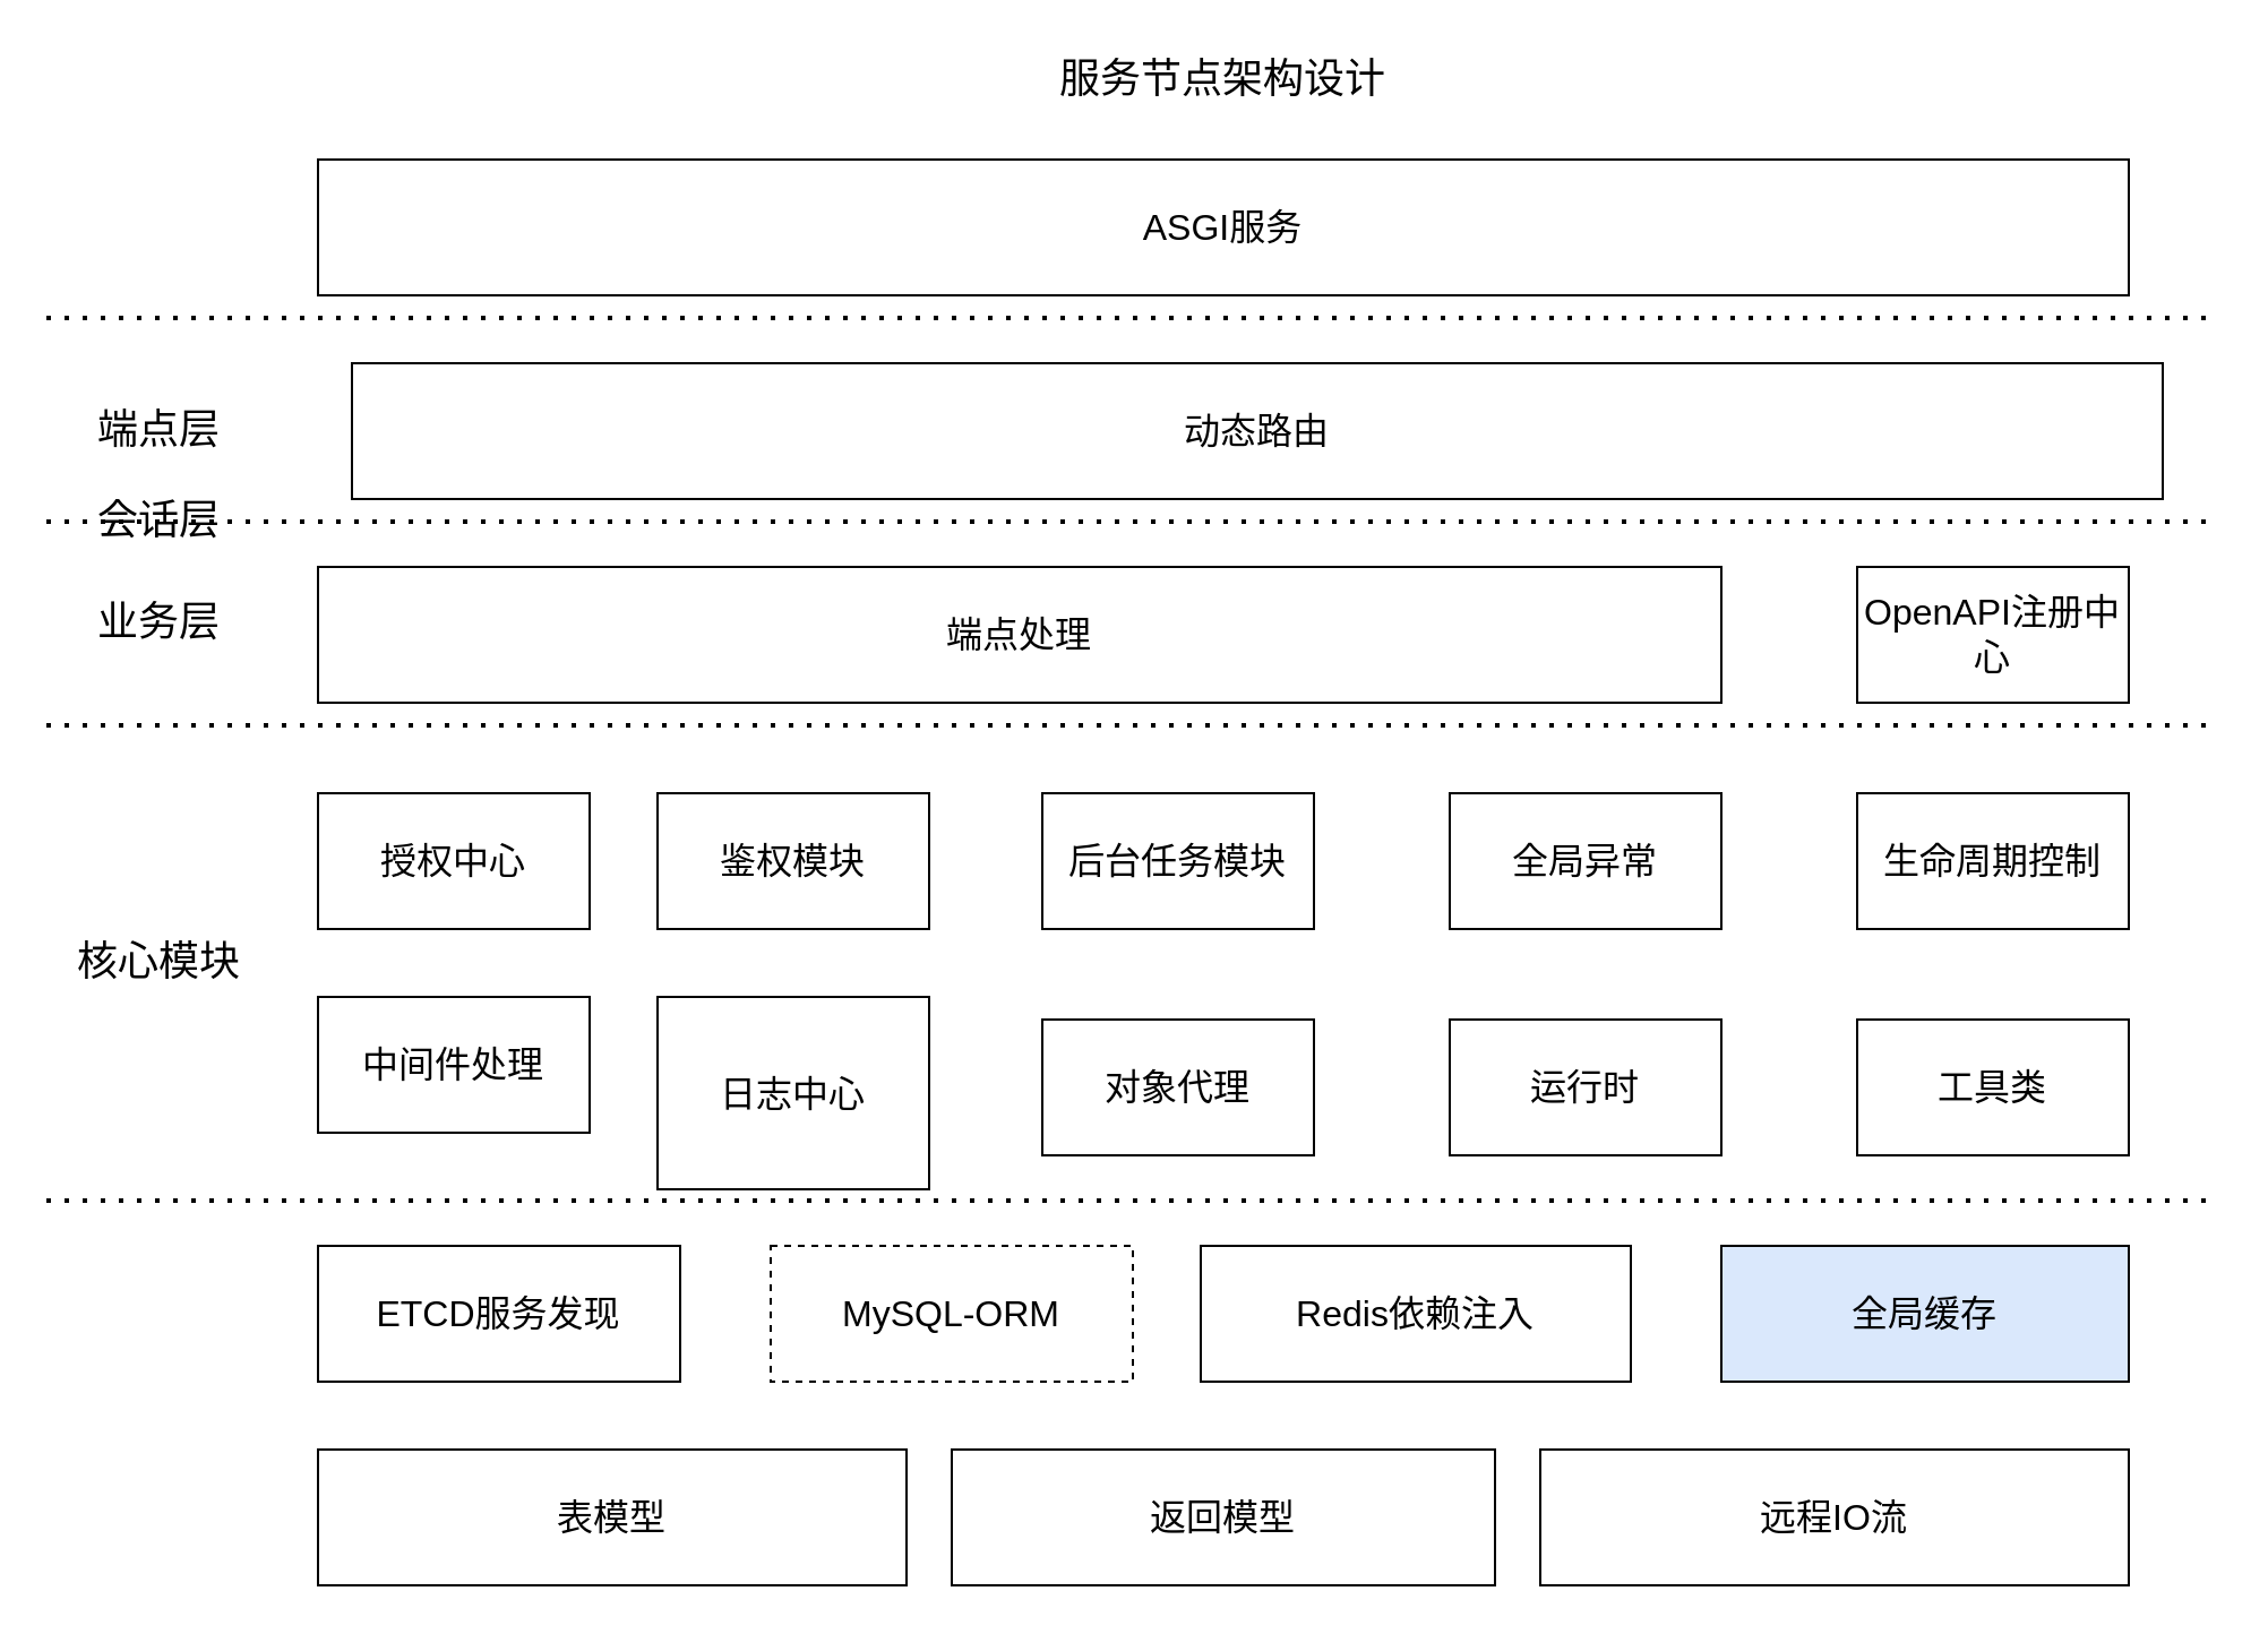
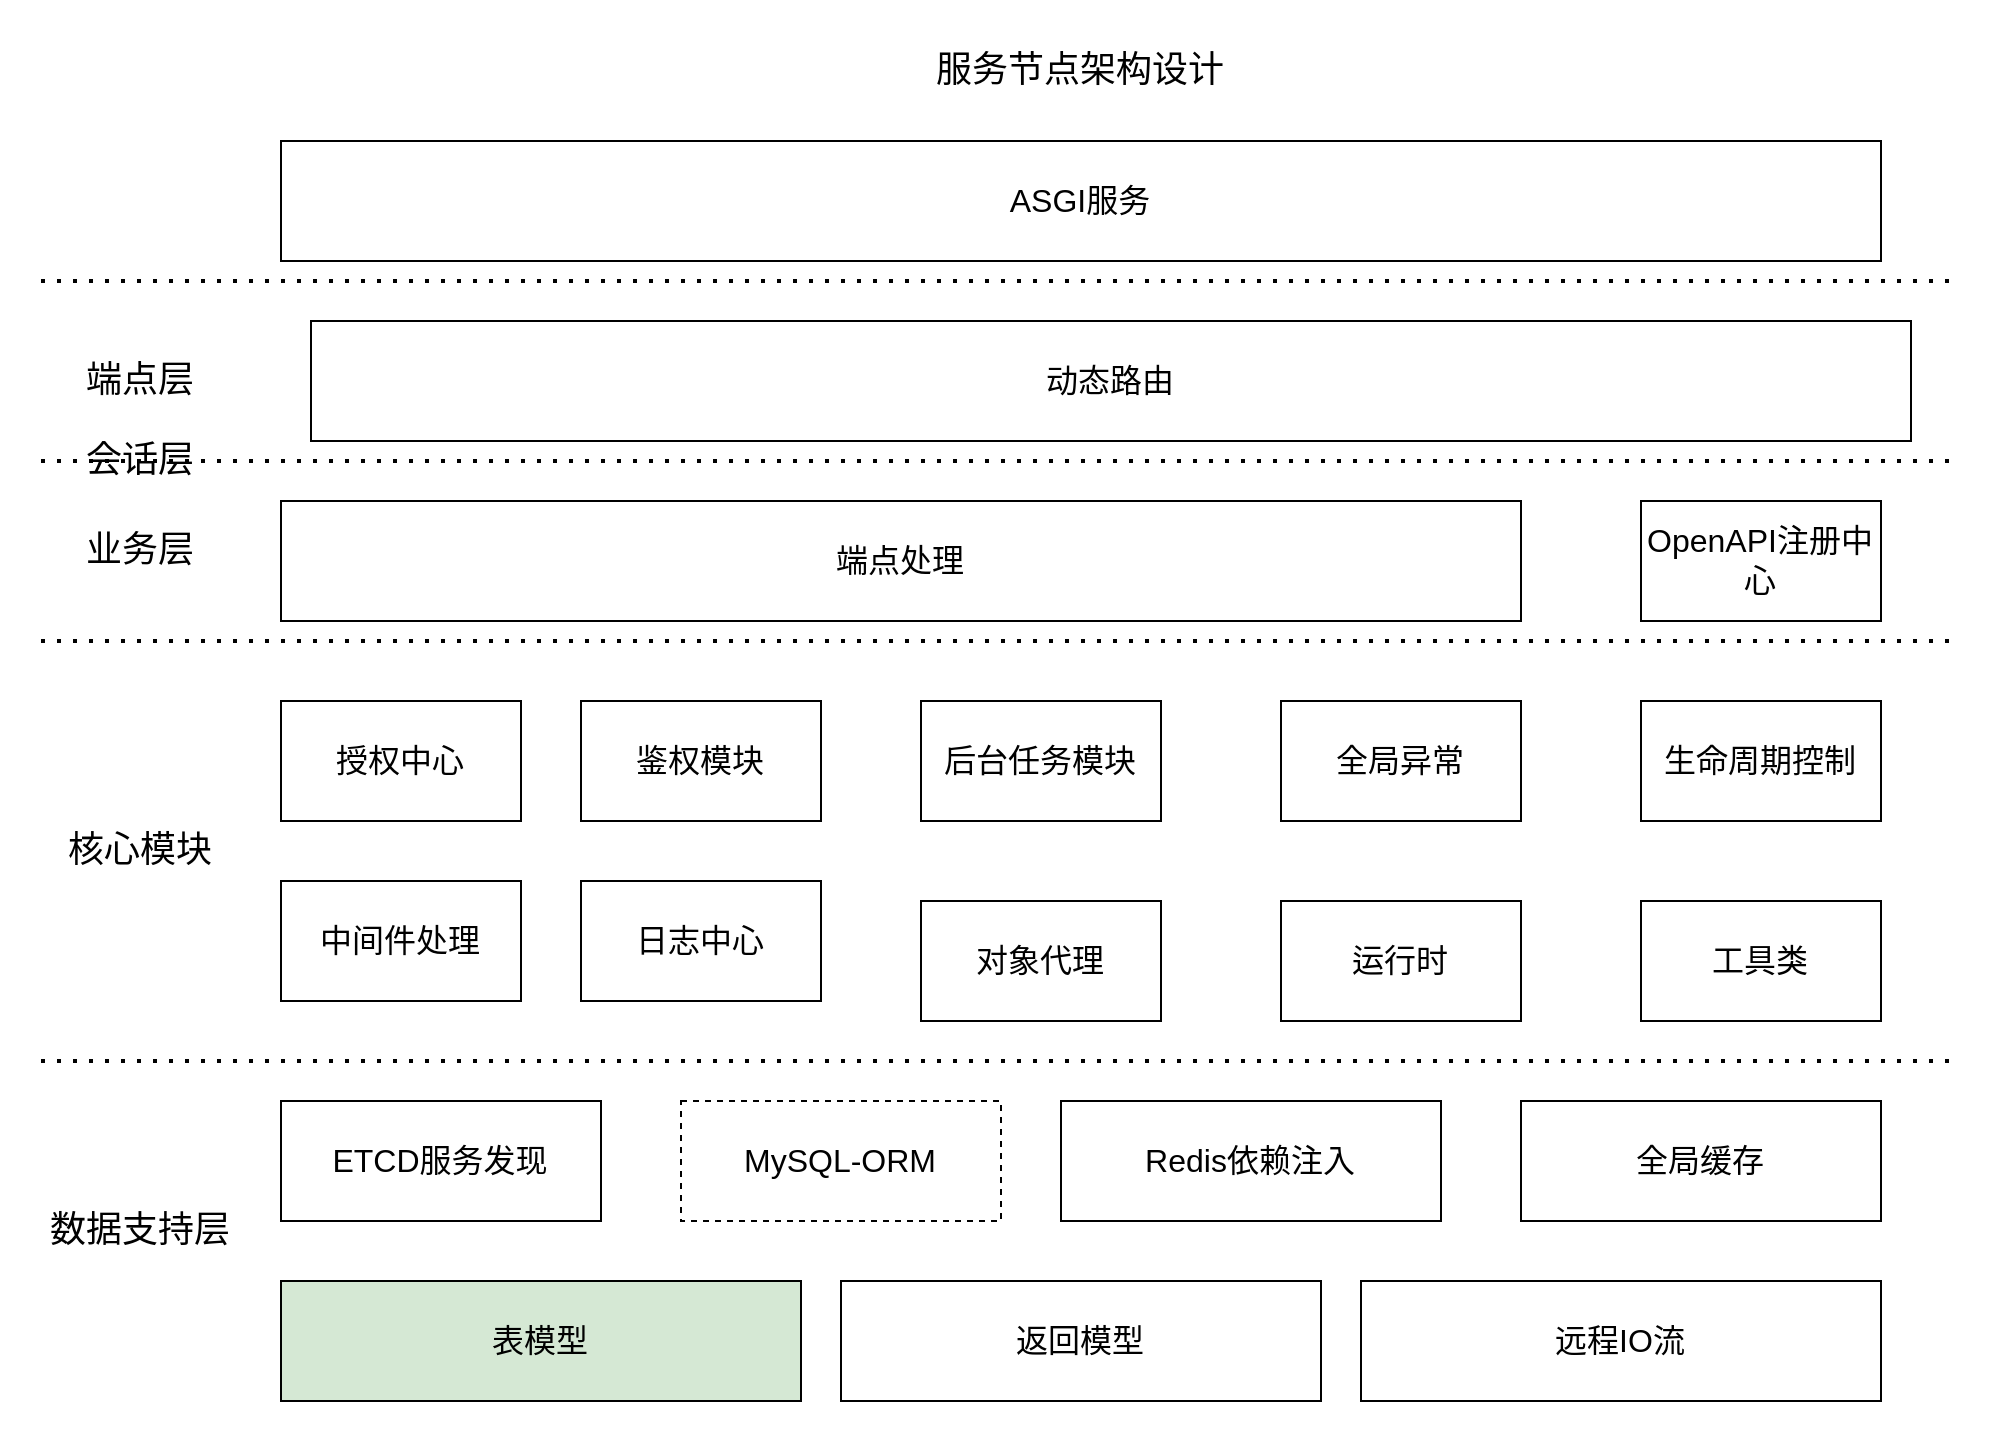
- <mxCell id="8" value="日志中心" style="rounded=0;whiteSpace=wrap;html=1;fontSize=16;" parent="1" vertex="1"><mxGeometry x="290" y="440" width="120" height="85" as="geometry" /></mxCell>
+ <mxCell id="8" value="日志中心" style="rounded=0;whiteSpace=wrap;html=1;fontSize=16;" parent="1" vertex="1"><mxGeometry x="290" y="440" width="120" height="60" as="geometry" /></mxCell>
- <mxCell id="17" value="全局缓存" style="rounded=0;whiteSpace=wrap;html=1;fontSize=16;fillColor=#dae8fc;" parent="1" vertex="1"><mxGeometry x="760" y="550" width="180" height="60" as="geometry" /></mxCell>
+ <mxCell id="17" value="全局缓存" style="rounded=0;whiteSpace=wrap;html=1;fontSize=16;" parent="1" vertex="1"><mxGeometry x="760" y="550" width="180" height="60" as="geometry" /></mxCell>
+ <mxCell id="32" value="数据支持层" style="text;html=1;strokeColor=none;fillColor=none;align=center;verticalAlign=middle;whiteSpace=wrap;rounded=0;fontSize=18;" vertex="1" parent="1"><mxGeometry x="20" y="600" width="100" height="30" as="geometry" /></mxCell>
- <mxCell id="18" value="表模型" style="rounded=0;whiteSpace=wrap;html=1;fontSize=16;" parent="1" vertex="1"><mxGeometry x="140" y="640" width="260" height="60" as="geometry" /></mxCell>
+ <mxCell id="18" value="表模型" style="rounded=0;whiteSpace=wrap;html=1;fontSize=16;fillColor=#d5e8d4;" parent="1" vertex="1"><mxGeometry x="140" y="640" width="260" height="60" as="geometry" /></mxCell>
